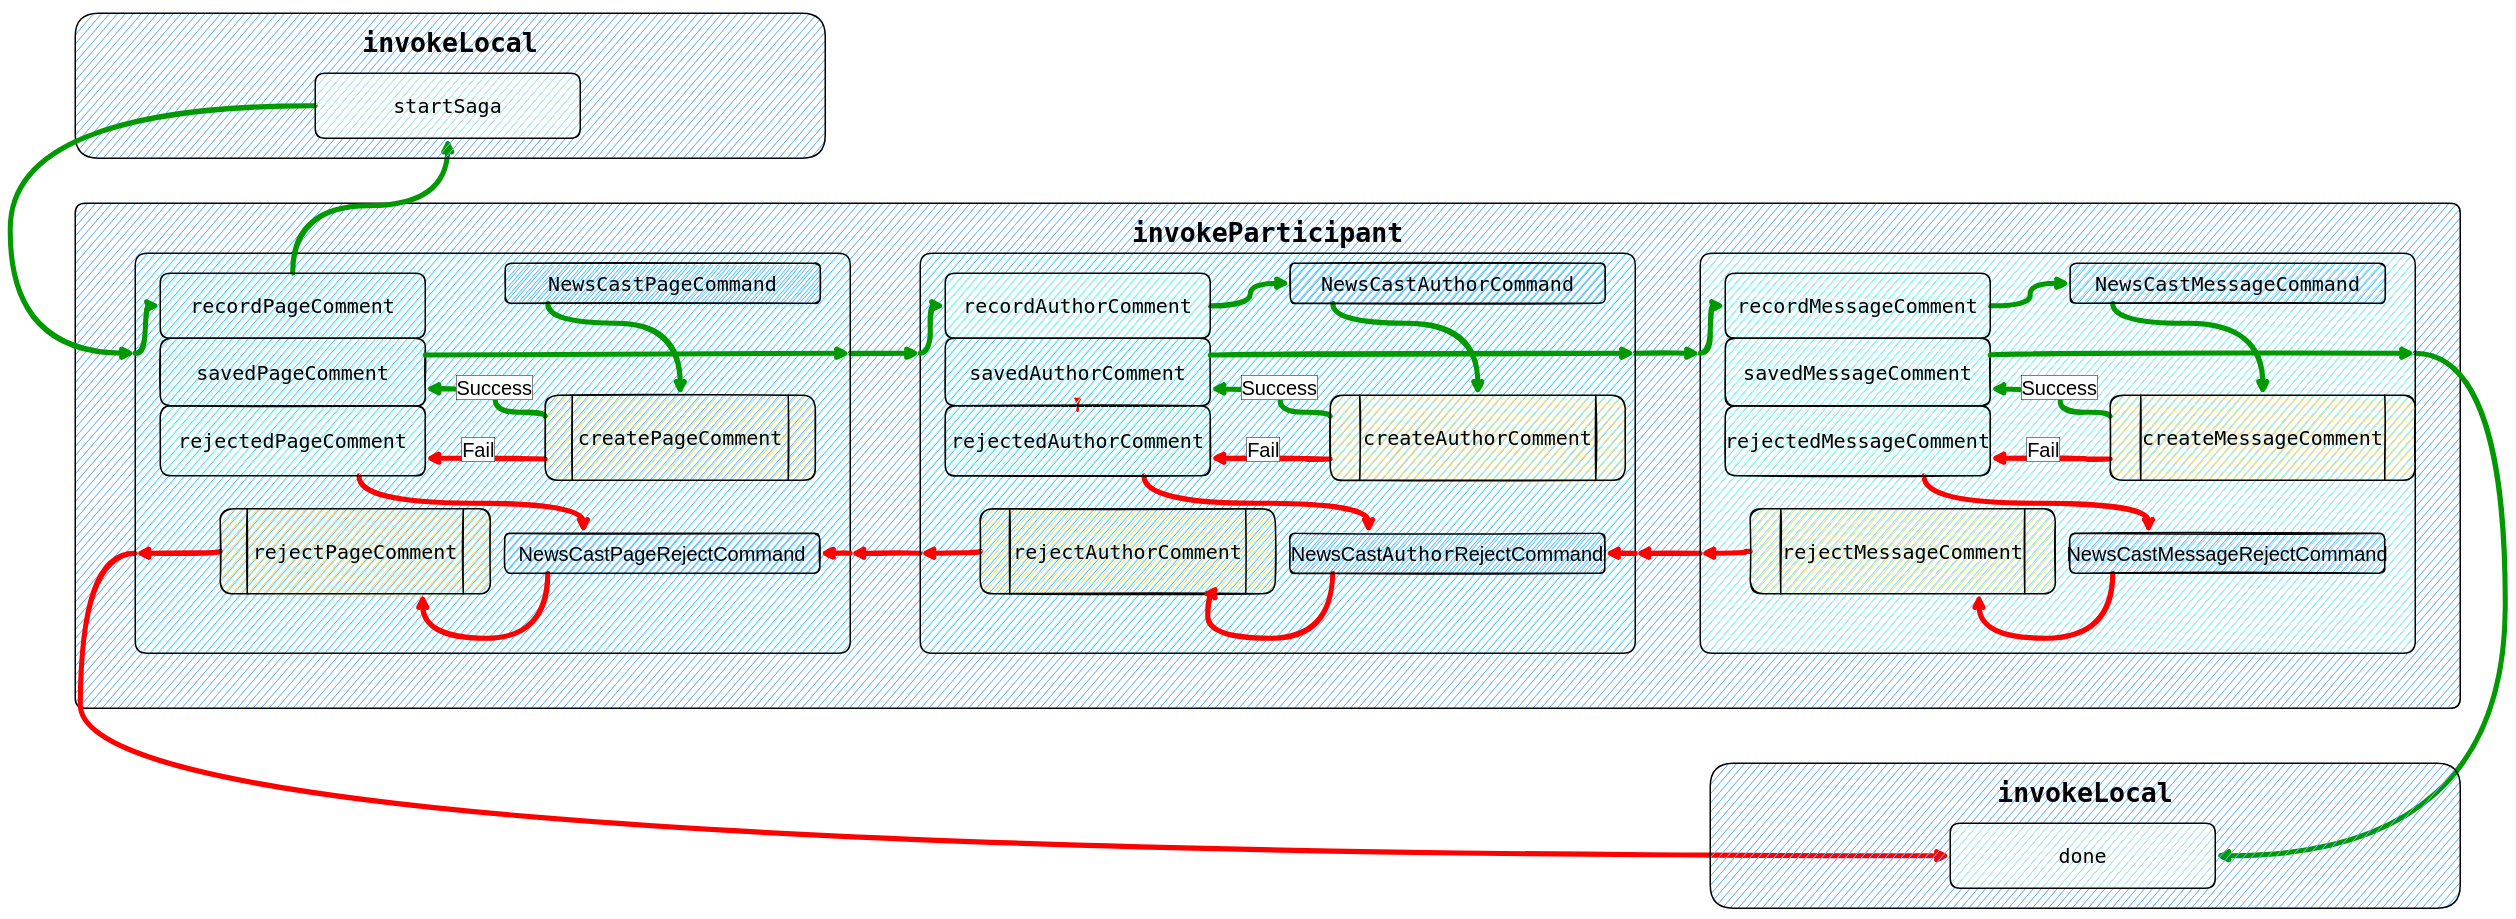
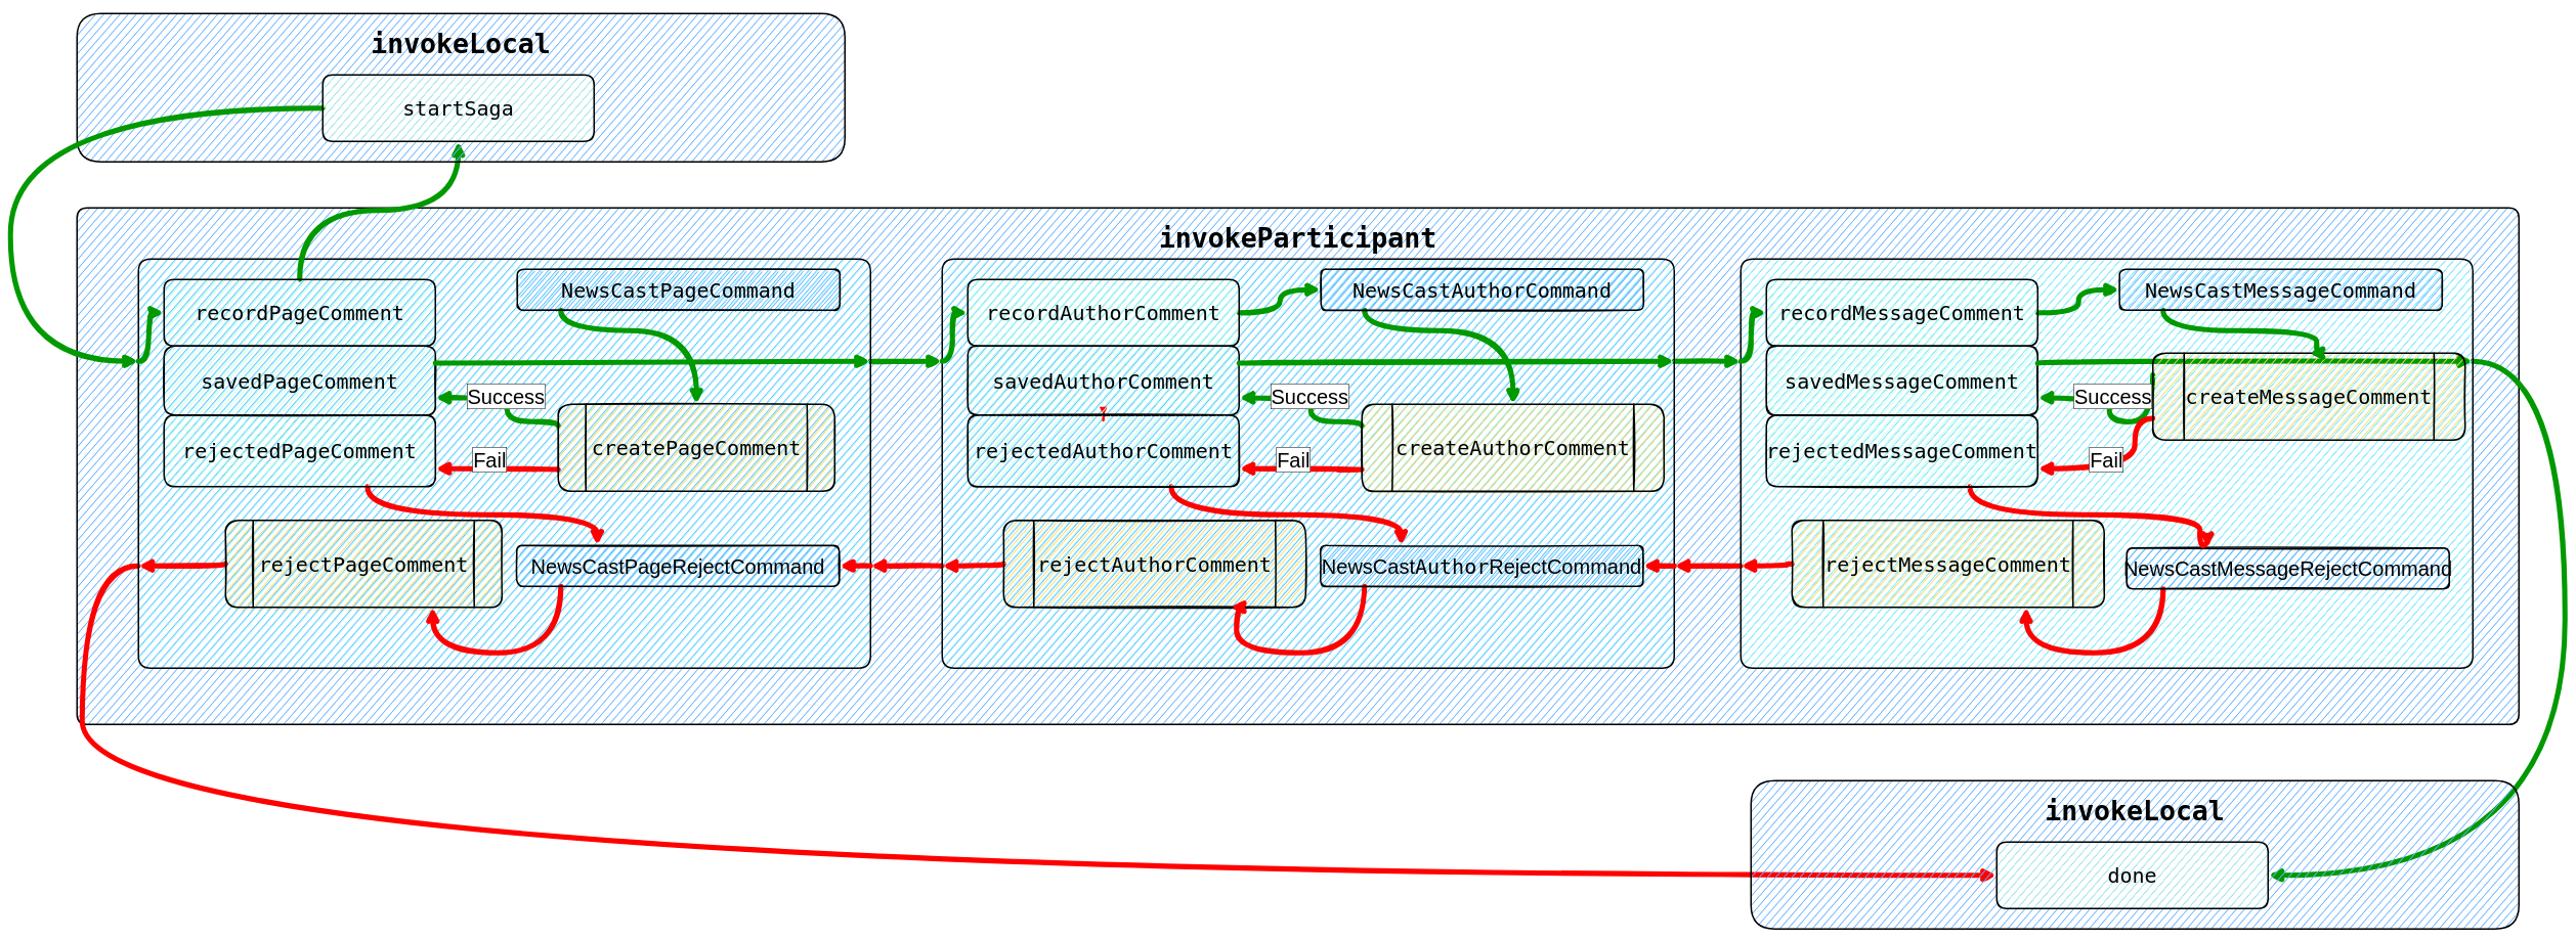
- <mxCell id="62" value="&lt;pre style=&quot;font-family: &amp;#34;jetbrains mono&amp;#34; , monospace&quot;&gt;&lt;span&gt;createMessageComment&lt;/span&gt;&lt;/pre&gt;" style="shape=process;whiteSpace=wrap;html=1;backgroundOutline=1;labelBackgroundColor=none;fontSize=40;fontColor=default;strokeWidth=3;fillColor=#FFD966;gradientColor=none;align=center;verticalAlign=middle;rounded=1;sketch=1;" vertex="1" parent="1"><mxGeometry x="4220" y="784" width="610" height="170" as="geometry" /></mxCell>
+ <mxCell id="62" value="&lt;pre style=&quot;font-family: &amp;#34;jetbrains mono&amp;#34; , monospace&quot;&gt;&lt;span&gt;createMessageComment&lt;/span&gt;&lt;/pre&gt;" style="shape=process;whiteSpace=wrap;html=1;backgroundOutline=1;labelBackgroundColor=none;fontSize=40;fontColor=default;strokeWidth=3;fillColor=#FFD966;gradientColor=none;align=center;verticalAlign=middle;rounded=1;sketch=1;" vertex="1" parent="1"><mxGeometry x="4205" y="684" width="610" height="170" as="geometry" /></mxCell>
- <mxCell id="66" value="NewsCastMessageRejectCommand" style="whiteSpace=wrap;html=1;labelBackgroundColor=none;fontSize=40;fontColor=default;strokeWidth=3;fillColor=#66B2FF;gradientColor=none;align=center;verticalAlign=middle;rounded=1;sketch=1;" vertex="1" parent="1"><mxGeometry x="4139" y="1060" width="630" height="80" as="geometry" /></mxCell>
+ <mxCell id="66" value="NewsCastMessageRejectCommand" style="whiteSpace=wrap;html=1;labelBackgroundColor=none;fontSize=40;fontColor=default;strokeWidth=3;fillColor=#66B2FF;gradientColor=none;align=center;verticalAlign=middle;rounded=1;sketch=1;" vertex="1" parent="1"><mxGeometry x="4154" y="1065" width="630" height="80" as="geometry" /></mxCell>
